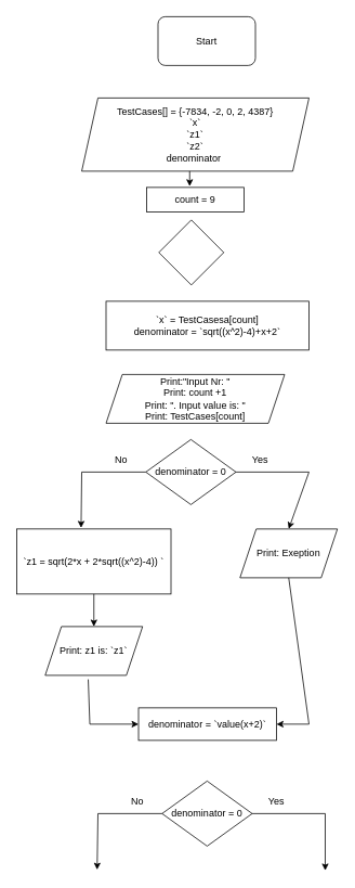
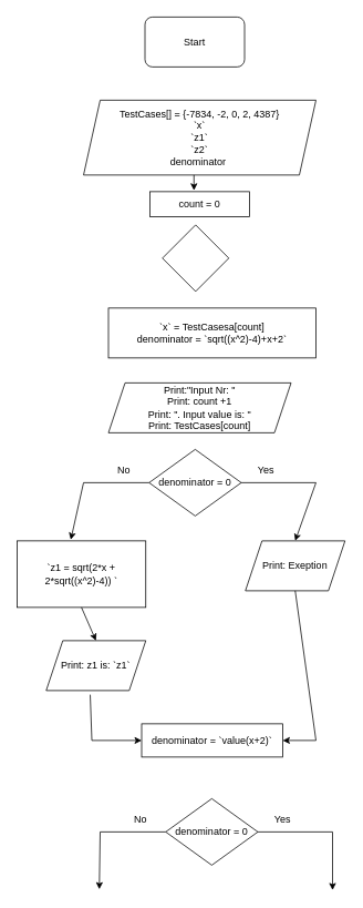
- <mxCell id="2" value="Start" style="rounded=1;whiteSpace=wrap;html=1;" vertex="1" parent="1"><mxGeometry x="194" y="20" width="120" height="60" as="geometry" /></mxCell>
+ <mxCell id="2" value="Start" style="rounded=1;whiteSpace=wrap;html=1;" vertex="1" parent="1"><mxGeometry x="174" y="20" width="120" height="60" as="geometry" /></mxCell>
- <mxCell id="4" value="count = 9" style="rounded=0;whiteSpace=wrap;html=1;" vertex="1" parent="1"><mxGeometry x="180" y="230" width="120" height="30" as="geometry" /></mxCell>
+ <mxCell id="4" value="count = 0" style="rounded=0;whiteSpace=wrap;html=1;" vertex="1" parent="1"><mxGeometry x="180" y="230" width="120" height="30" as="geometry" /></mxCell>
- <mxCell id="15" value="`z1 = sqrt(2*x + 2*sqrt((x^2)-4)) `" style="rounded=0;whiteSpace=wrap;html=1;" vertex="1" parent="1"><mxGeometry x="20" y="650" width="190" height="80" as="geometry" /></mxCell>
+ <mxCell id="15" value="`z1 = sqrt(2*x + 2*sqrt((x^2)-4)) `" style="rounded=0;whiteSpace=wrap;html=1;" vertex="1" parent="1"><mxGeometry x="20" y="650" width="155" height="80" as="geometry" /></mxCell>
